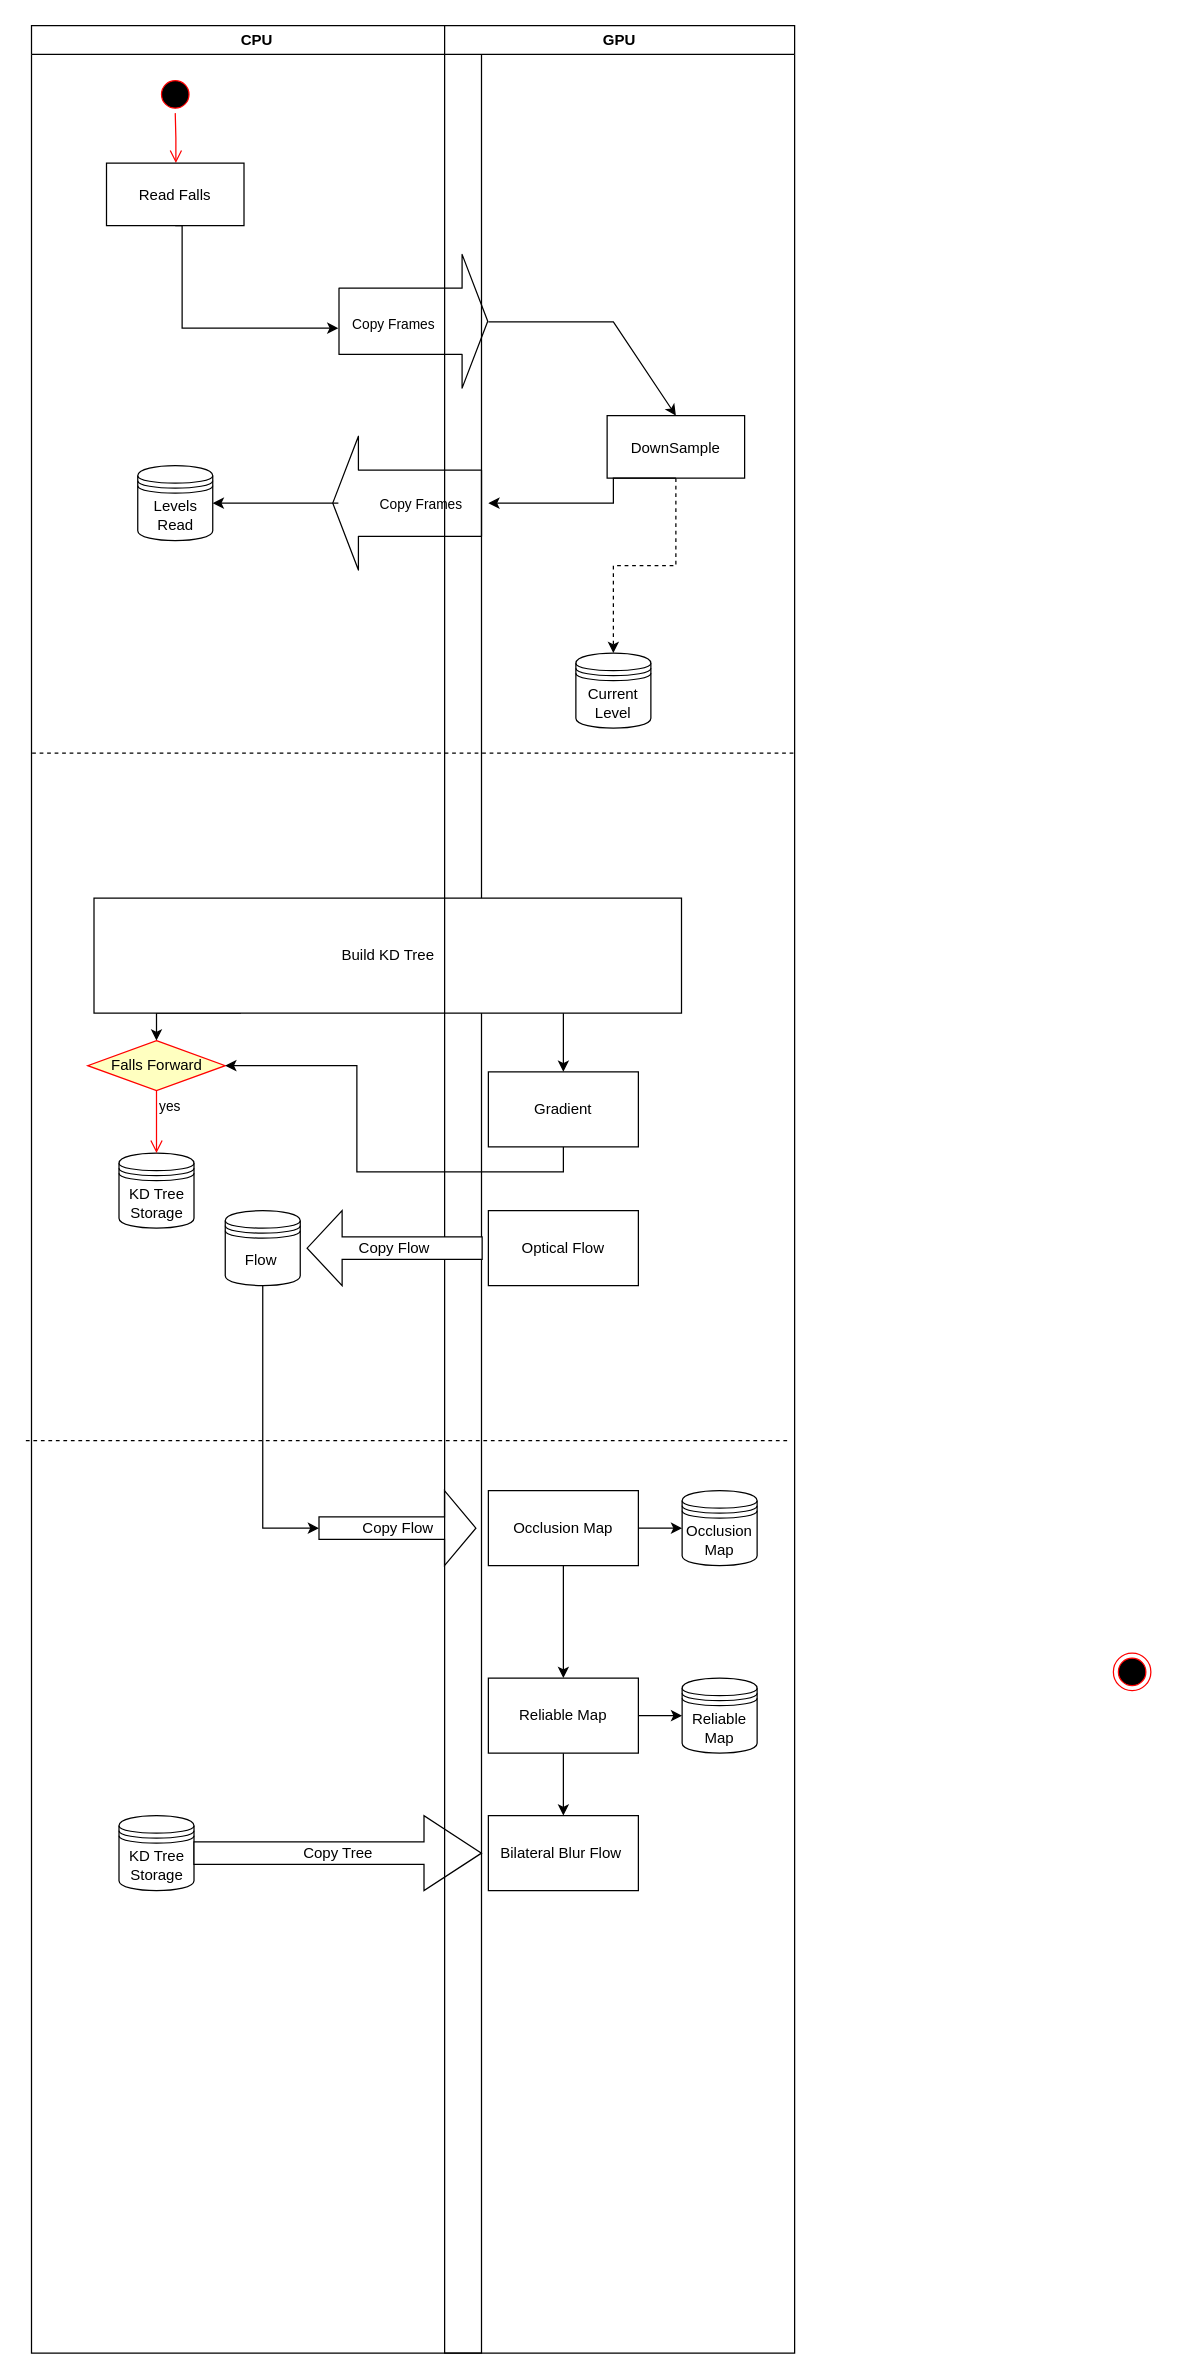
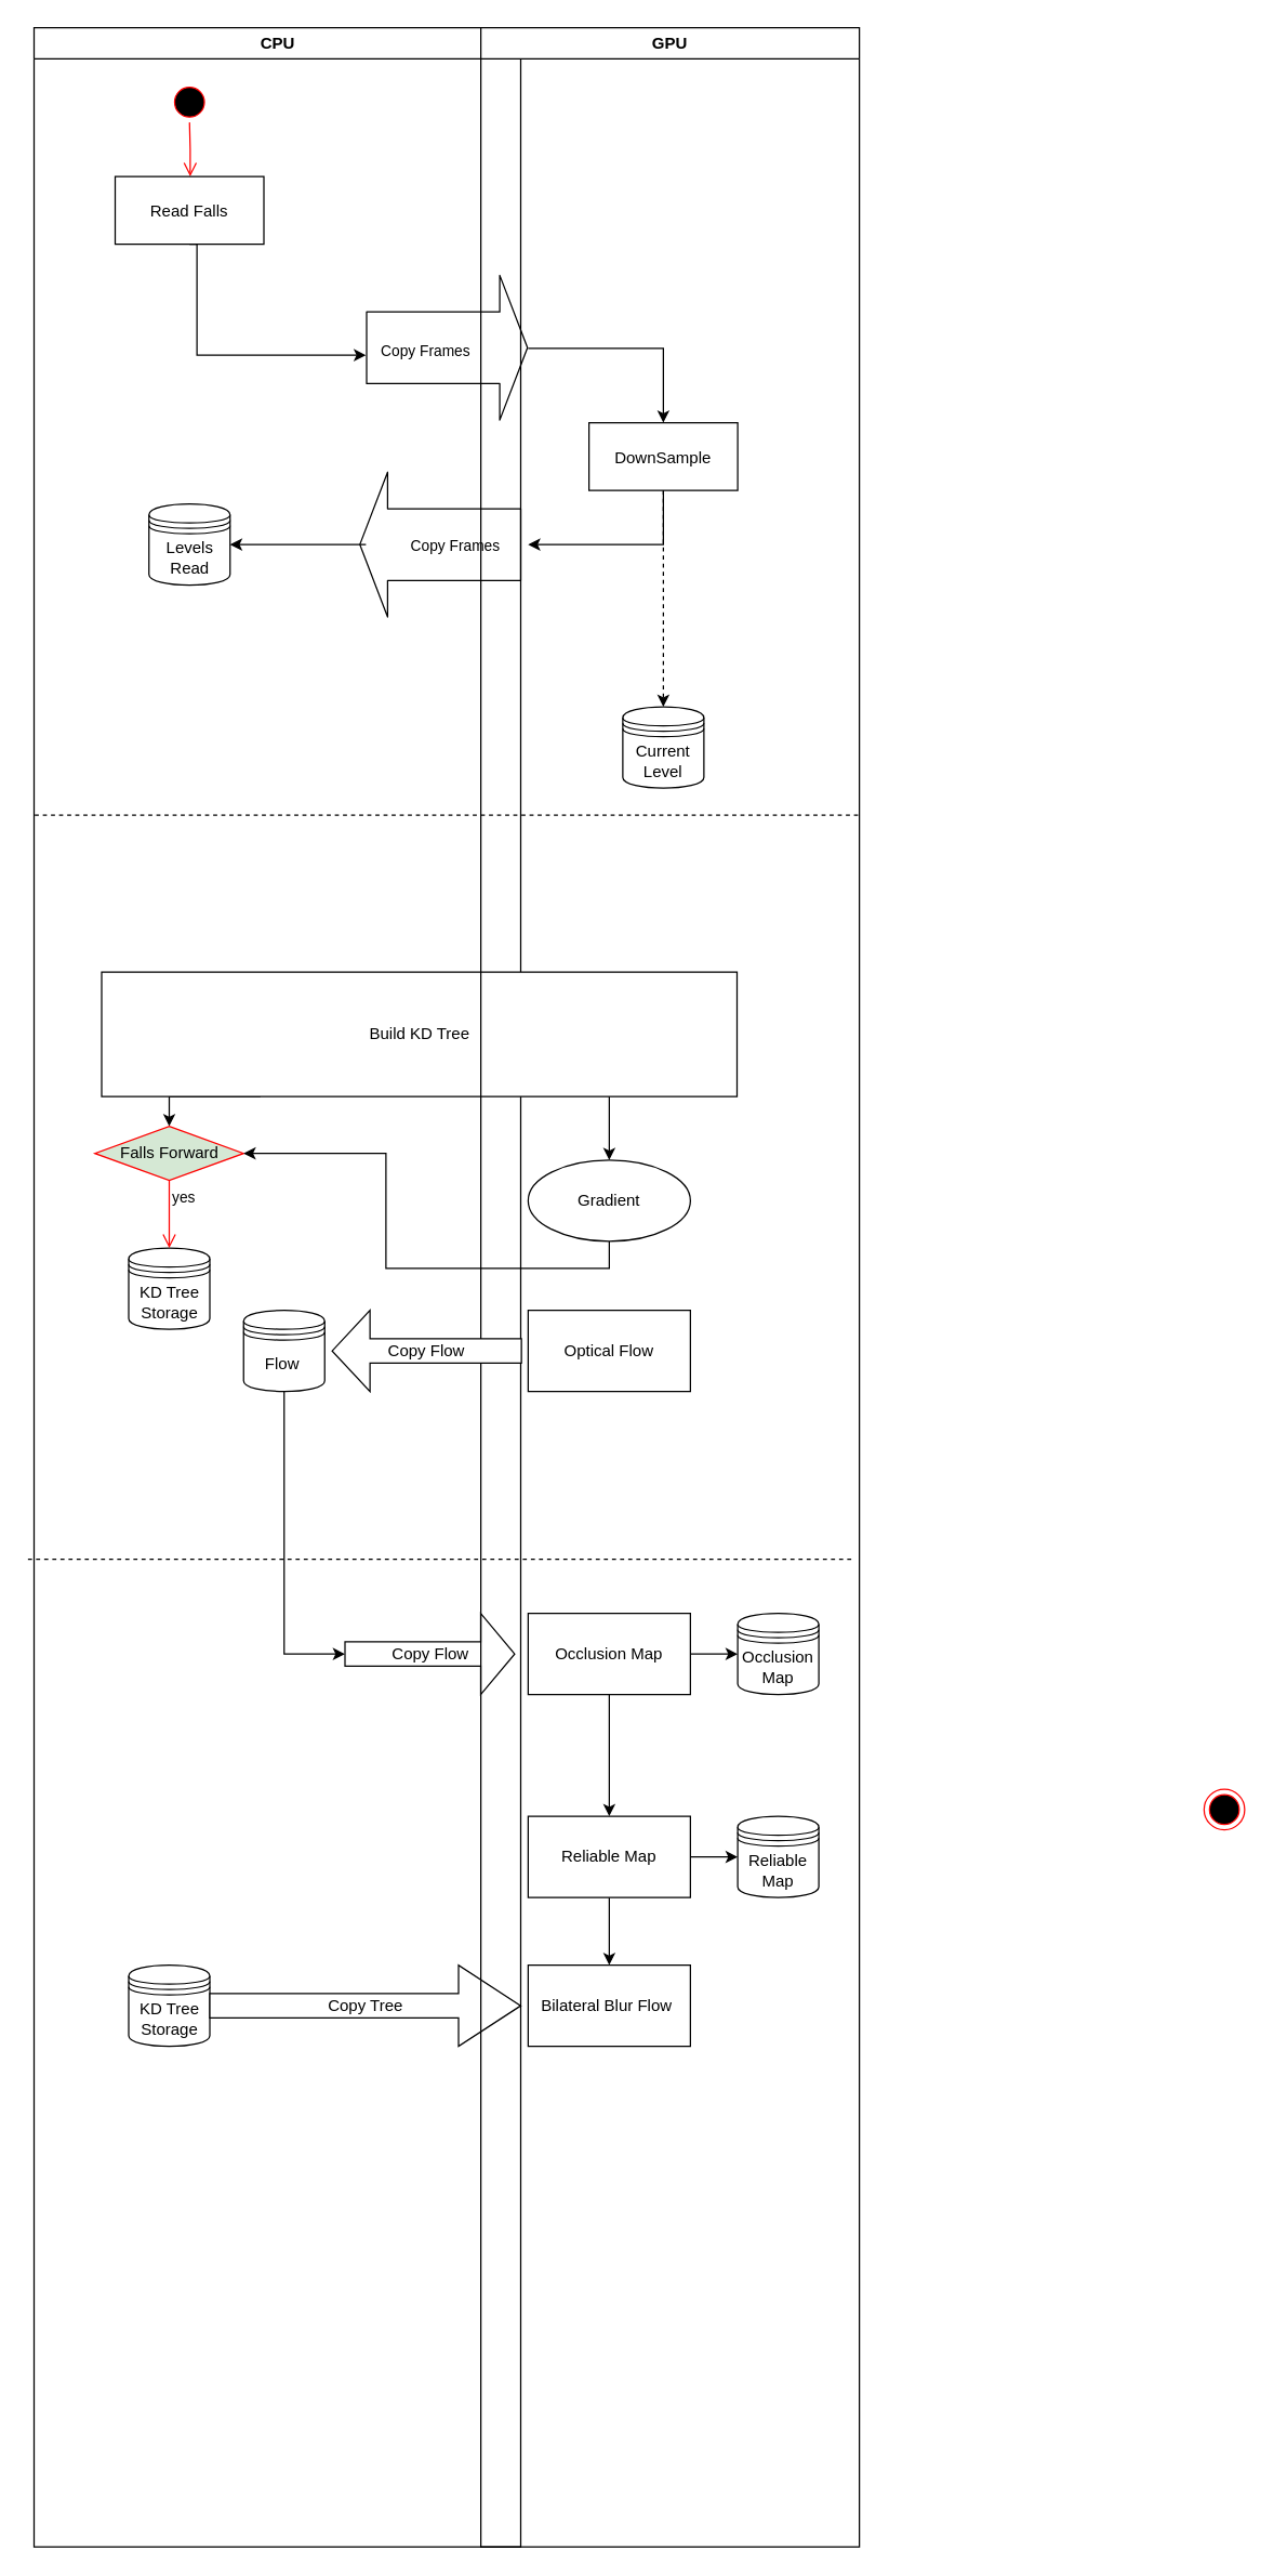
- <mxCell id="21" value="DownSample" style="" vertex="1" parent="19"><mxGeometry x="130" y="312" width="110" height="50" as="geometry" /></mxCell>
+ <mxCell id="21" value="DownSample" style="" vertex="1" parent="19"><mxGeometry x="80" y="292" width="110" height="50" as="geometry" /></mxCell>
- <mxCell id="12" value="Falls Forward" style="rhombus;whiteSpace=wrap;html=1;fillColor=#ffffc0;strokeColor=#ff0000;fontColor=#000000;" vertex="1" parent="2"><mxGeometry x="45" y="812" width="110" height="40" as="geometry" /></mxCell>
+ <mxCell id="12" value="Falls Forward" style="rhombus;whiteSpace=wrap;html=1;fillColor=#d5e8d4;strokeColor=#ff0000;fontColor=#000000;" vertex="1" parent="2"><mxGeometry x="45" y="812" width="110" height="40" as="geometry" /></mxCell>
- <mxCell id="27" value="Gradient" style="rounded=0;whiteSpace=wrap;html=1;" vertex="1" parent="19"><mxGeometry x="35" y="837" width="120" height="60" as="geometry" /></mxCell>
+ <mxCell id="27" value="Gradient" style="ellipse;whiteSpace=wrap;html=1;" vertex="1" parent="19"><mxGeometry x="35" y="837" width="120" height="60" as="geometry" /></mxCell>
